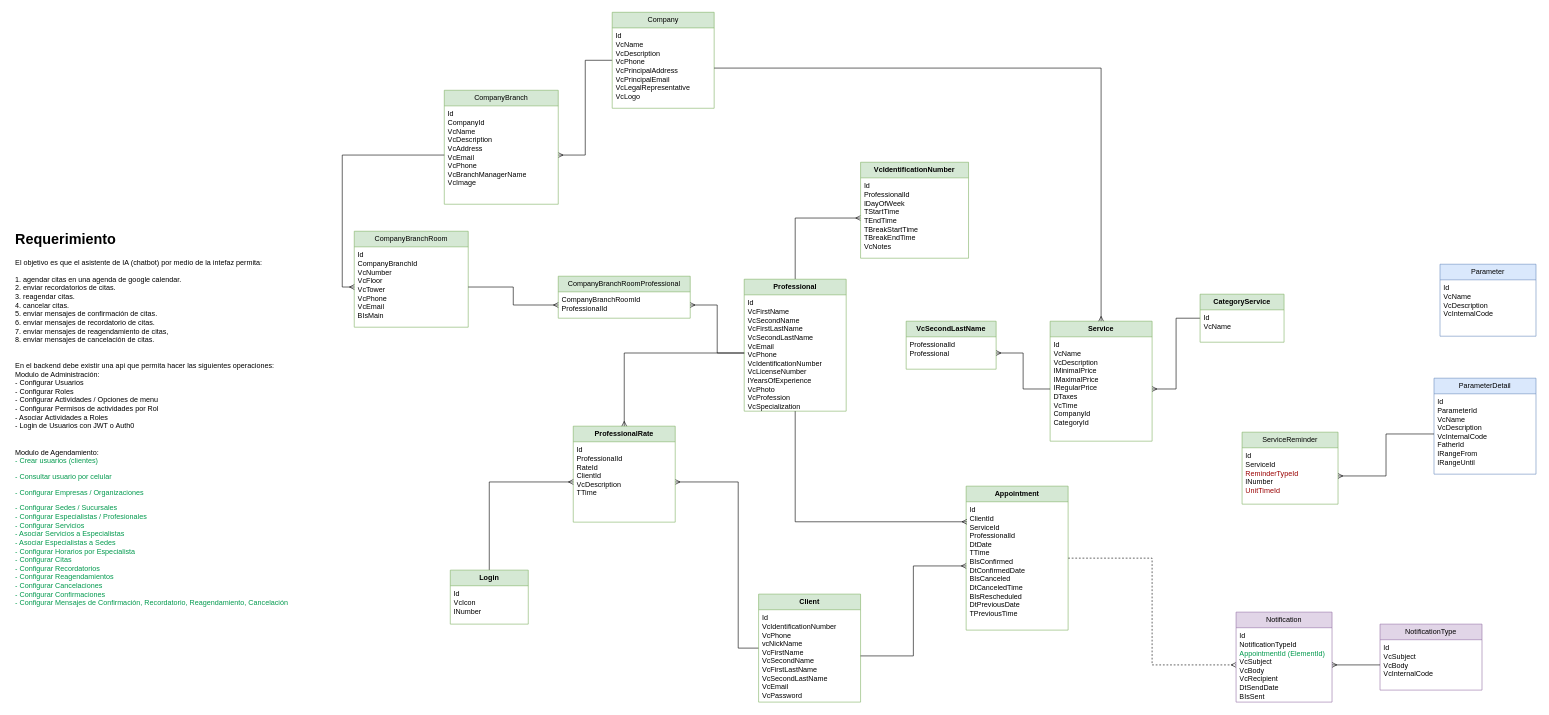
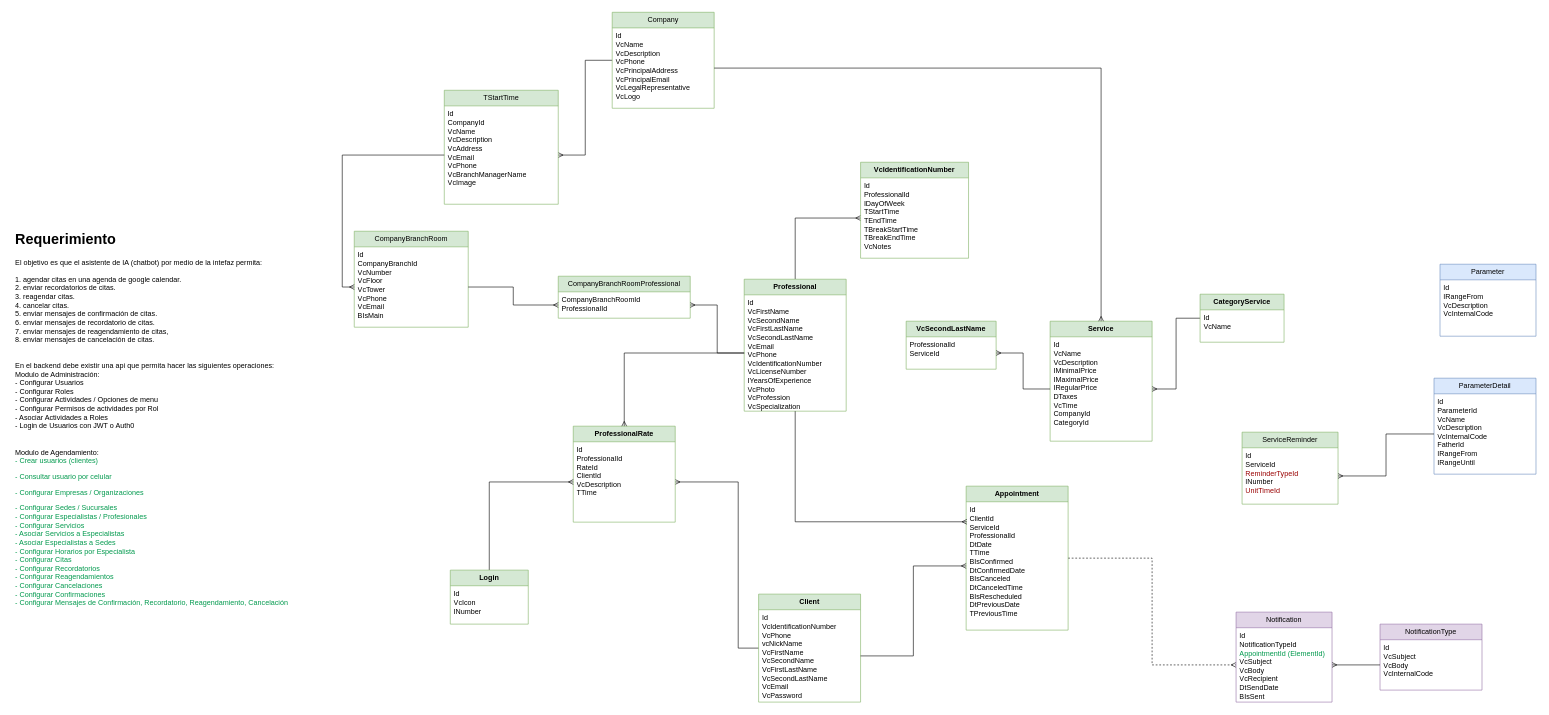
- <mxCell id="6" value="CompanyBranch" style="swimlane;fontStyle=0;childLayout=stackLayout;horizontal=1;startSize=26;fillColor=#d5e8d4;horizontalStack=0;resizeParent=1;resizeParentMax=0;resizeLast=0;collapsible=1;marginBottom=0;whiteSpace=wrap;html=1;strokeColor=#82b366;" vertex="1" parent="1"><mxGeometry x="740" y="150" width="190" height="190" as="geometry" /></mxCell>
+ <mxCell id="6" value="TStartTime" style="swimlane;fontStyle=0;childLayout=stackLayout;horizontal=1;startSize=26;fillColor=#d5e8d4;horizontalStack=0;resizeParent=1;resizeParentMax=0;resizeLast=0;collapsible=1;marginBottom=0;whiteSpace=wrap;html=1;strokeColor=#82b366;" vertex="1" parent="1"><mxGeometry x="740" y="150" width="190" height="190" as="geometry" /></mxCell>
- <mxCell id="41" value="Id&lt;br&gt;VcName&lt;br&gt;VcDescription&lt;br&gt;VcInternalCode" style="text;strokeColor=none;fillColor=none;align=left;verticalAlign=top;spacingLeft=4;spacingRight=4;overflow=hidden;rotatable=0;points=[[0,0.5],[1,0.5]];portConstraint=eastwest;whiteSpace=wrap;html=1;" vertex="1" parent="40"><mxGeometry y="26" width="160" height="94" as="geometry" /></mxCell>
+ <mxCell id="41" value="Id&lt;br&gt;IRangeFrom&lt;br&gt;VcDescription&lt;br&gt;VcInternalCode" style="text;strokeColor=none;fillColor=none;align=left;verticalAlign=top;spacingLeft=4;spacingRight=4;overflow=hidden;rotatable=0;points=[[0,0.5],[1,0.5]];portConstraint=eastwest;whiteSpace=wrap;html=1;" vertex="1" parent="40"><mxGeometry y="26" width="160" height="94" as="geometry" /></mxCell>
- <mxCell id="17" value="ProfessionalId&lt;br&gt;Professional" style="text;strokeColor=none;fillColor=none;align=left;verticalAlign=top;spacingLeft=4;spacingRight=4;overflow=hidden;rotatable=0;points=[[0,0.5],[1,0.5]];portConstraint=eastwest;whiteSpace=wrap;html=1;" vertex="1" parent="16"><mxGeometry y="26" width="150" height="54" as="geometry" /></mxCell>
+ <mxCell id="17" value="ProfessionalId&lt;br&gt;ServiceId" style="text;strokeColor=none;fillColor=none;align=left;verticalAlign=top;spacingLeft=4;spacingRight=4;overflow=hidden;rotatable=0;points=[[0,0.5],[1,0.5]];portConstraint=eastwest;whiteSpace=wrap;html=1;" vertex="1" parent="16"><mxGeometry y="26" width="150" height="54" as="geometry" /></mxCell>
